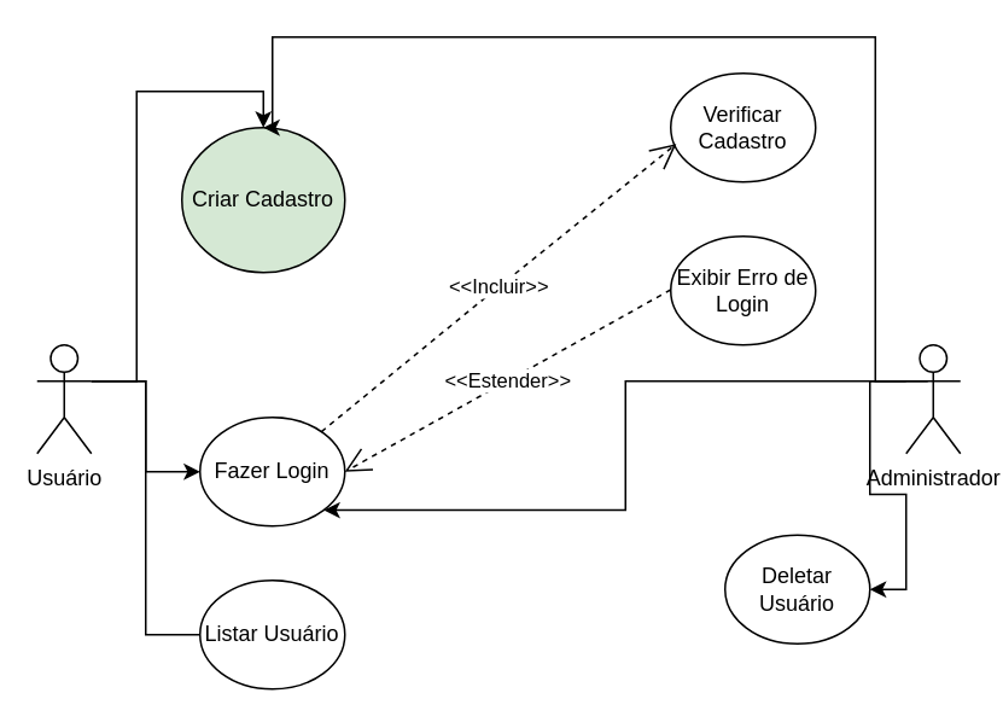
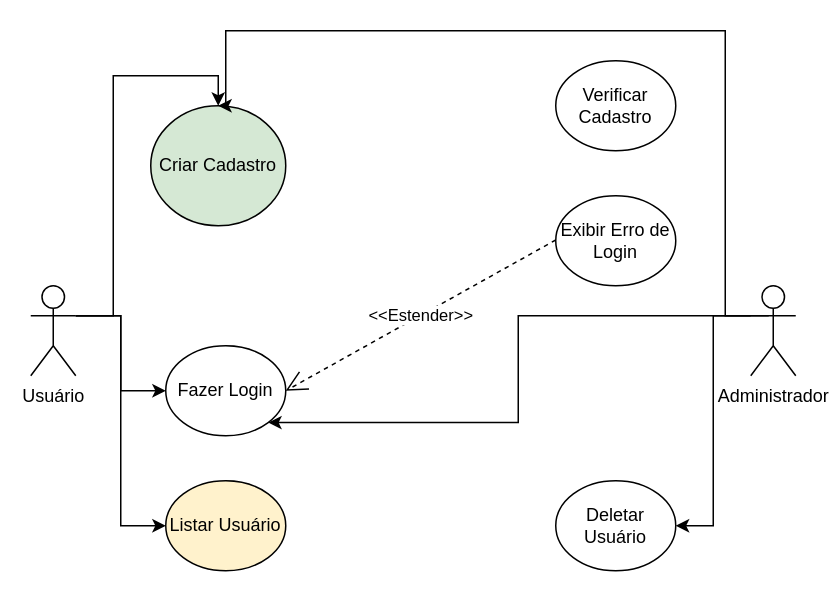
- <mxCell id="16" value="&amp;lt;&amp;lt;Incluir&amp;gt;&amp;gt;" style="endArrow=open;endSize=12;dashed=1;html=1;rounded=0;entryX=0.038;entryY=0.65;entryDx=0;entryDy=0;entryPerimeter=0;" edge="1" parent="1" source="12" target="13"><mxGeometry width="160" relative="1" as="geometry"><mxPoint x="220" y="210" as="sourcePoint" /><mxPoint x="260" y="100" as="targetPoint" /><Array as="points"><mxPoint x="260" y="170" /></Array></mxGeometry></mxCell>
- <mxCell id="18" value="Deletar Usuário" style="ellipse;whiteSpace=wrap;html=1;" vertex="1" parent="1"><mxGeometry x="400" y="295" width="80" height="60" as="geometry" /></mxCell>
+ <mxCell id="18" value="Deletar Usuário" style="ellipse;whiteSpace=wrap;html=1;" vertex="1" parent="1"><mxGeometry x="370" y="320" width="80" height="60" as="geometry" /></mxCell>
- <mxCell id="4" style="edgeStyle=orthogonalEdgeStyle;rounded=0;orthogonalLoop=1;jettySize=auto;html=1;exitX=1;exitY=0.333;exitDx=0;exitDy=0;exitPerimeter=0;entryX=0;entryY=0.5;entryDx=0;entryDy=0;endArrow=none;" edge="1" parent="1" source="5" target="17"><mxGeometry relative="1" as="geometry" /></mxCell>
+ <mxCell id="4" style="edgeStyle=orthogonalEdgeStyle;rounded=0;orthogonalLoop=1;jettySize=auto;html=1;exitX=1;exitY=0.333;exitDx=0;exitDy=0;exitPerimeter=0;entryX=0;entryY=0.5;entryDx=0;entryDy=0;" edge="1" parent="1" source="5" target="17"><mxGeometry relative="1" as="geometry" /></mxCell>
- <mxCell id="17" value="Listar Usuário" style="ellipse;whiteSpace=wrap;html=1;" vertex="1" parent="1"><mxGeometry x="110" y="320" width="80" height="60" as="geometry" /></mxCell>
+ <mxCell id="17" value="Listar Usuário" style="ellipse;whiteSpace=wrap;html=1;fillColor=#fff2cc;" vertex="1" parent="1"><mxGeometry x="110" y="320" width="80" height="60" as="geometry" /></mxCell>
